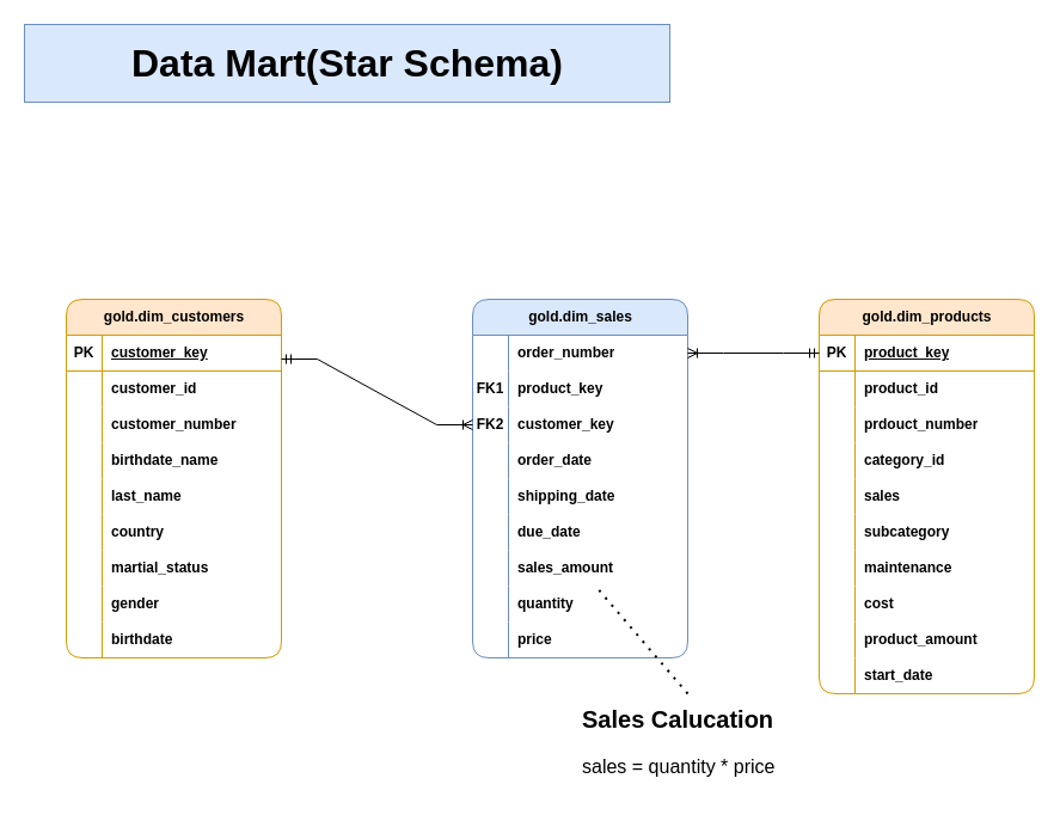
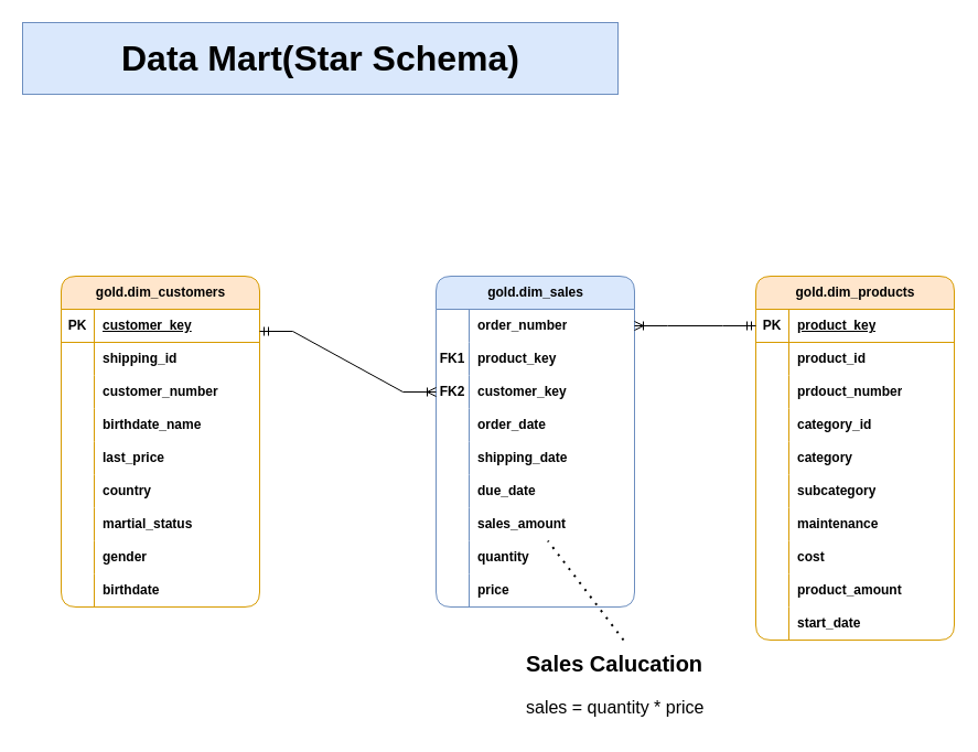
- <mxCell id="9" value="customer_id&lt;span style=&quot;white-space: pre;&quot;&gt;&#09;&lt;/span&gt;&lt;span style=&quot;white-space: pre;&quot;&gt;&#09;&lt;/span&gt;&lt;span style=&quot;white-space: pre;&quot;&gt;&#09;&lt;/span&gt;&lt;span style=&quot;white-space: pre;&quot;&gt;&#09;&lt;/span&gt;" style="shape=partialRectangle;connectable=0;fillColor=none;top=0;left=0;bottom=0;right=0;align=left;spacingLeft=6;overflow=hidden;whiteSpace=wrap;html=1;strokeColor=#d79b00;fontStyle=1" vertex="1" parent="7"><mxGeometry x="30" width="150" height="30" as="geometry"><mxRectangle width="150" height="30" as="alternateBounds" /></mxGeometry></mxCell>
+ <mxCell id="9" value="shipping_id&lt;span style=&quot;white-space: pre;&quot;&gt;&#09;&lt;/span&gt;&lt;span style=&quot;white-space: pre;&quot;&gt;&#09;&lt;/span&gt;&lt;span style=&quot;white-space: pre;&quot;&gt;&#09;&lt;/span&gt;&lt;span style=&quot;white-space: pre;&quot;&gt;&#09;&lt;/span&gt;" style="shape=partialRectangle;connectable=0;fillColor=none;top=0;left=0;bottom=0;right=0;align=left;spacingLeft=6;overflow=hidden;whiteSpace=wrap;html=1;strokeColor=#d79b00;fontStyle=1" vertex="1" parent="7"><mxGeometry x="30" width="150" height="30" as="geometry"><mxRectangle width="150" height="30" as="alternateBounds" /></mxGeometry></mxCell>
- <mxCell id="18" value="last_name&lt;span style=&quot;white-space: pre;&quot;&gt;&#09;&lt;/span&gt;" style="shape=partialRectangle;connectable=0;fillColor=none;top=0;left=0;bottom=0;right=0;align=left;spacingLeft=6;overflow=hidden;whiteSpace=wrap;html=1;strokeColor=#d79b00;fontStyle=1" vertex="1" parent="16"><mxGeometry x="30" width="150" height="30" as="geometry"><mxRectangle width="150" height="30" as="alternateBounds" /></mxGeometry></mxCell>
+ <mxCell id="18" value="last_price&lt;span style=&quot;white-space: pre;&quot;&gt;&#09;&lt;/span&gt;" style="shape=partialRectangle;connectable=0;fillColor=none;top=0;left=0;bottom=0;right=0;align=left;spacingLeft=6;overflow=hidden;whiteSpace=wrap;html=1;strokeColor=#d79b00;fontStyle=1" vertex="1" parent="16"><mxGeometry x="30" width="150" height="30" as="geometry"><mxRectangle width="150" height="30" as="alternateBounds" /></mxGeometry></mxCell>
- <mxCell id="74" value="sales" style="shape=partialRectangle;connectable=0;fillColor=none;top=0;left=0;bottom=0;right=0;align=left;spacingLeft=6;overflow=hidden;whiteSpace=wrap;html=1;strokeColor=#d79b00;fontStyle=1" vertex="1" parent="72"><mxGeometry x="30" width="150" height="30" as="geometry"><mxRectangle width="150" height="30" as="alternateBounds" /></mxGeometry></mxCell>
+ <mxCell id="74" value="category" style="shape=partialRectangle;connectable=0;fillColor=none;top=0;left=0;bottom=0;right=0;align=left;spacingLeft=6;overflow=hidden;whiteSpace=wrap;html=1;strokeColor=#d79b00;fontStyle=1" vertex="1" parent="72"><mxGeometry x="30" width="150" height="30" as="geometry"><mxRectangle width="150" height="30" as="alternateBounds" /></mxGeometry></mxCell>
- <mxCell id="92" value="&lt;h1 style=&quot;margin-top: 0px;&quot;&gt;&lt;font style=&quot;font-size: 20px;&quot;&gt;Sales Calucation&lt;/font&gt;&lt;/h1&gt;&lt;div&gt;&lt;font style=&quot;font-size: 16px;&quot;&gt;sales = quantity * price&lt;/font&gt;&lt;/div&gt;" style="text;html=1;whiteSpace=wrap;overflow=hidden;rounded=0;" vertex="1" parent="1"><mxGeometry x="485" y="580" width="180" height="80" as="geometry" /></mxCell>
+ <mxCell id="92" value="&lt;h1 style=&quot;margin-top: 0px;&quot;&gt;&lt;font style=&quot;font-size: 20px;&quot;&gt;Sales Calucation&lt;/font&gt;&lt;/h1&gt;&lt;div&gt;&lt;font style=&quot;font-size: 16px;&quot;&gt;sales = quantity * price&lt;/font&gt;&lt;/div&gt;" style="text;html=1;whiteSpace=wrap;overflow=hidden;rounded=0;" vertex="1" parent="1"><mxGeometry x="475" y="580" width="180" height="80" as="geometry" /></mxCell>
